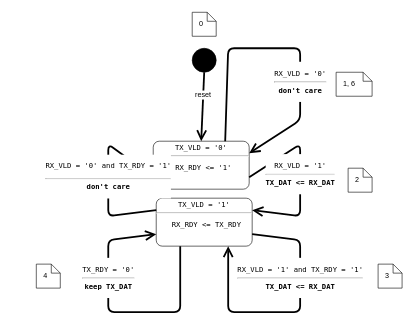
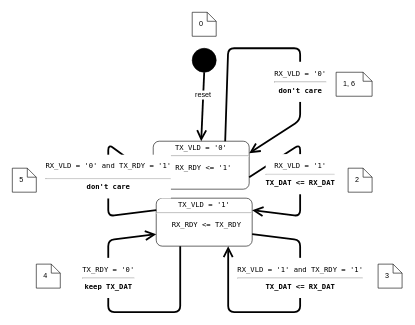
+ <mxCell id="12" value="5" style="shape=note;size=15;align=left;spacingLeft=10;html=1;whiteSpace=wrap;" parent="1" vertex="1"><mxGeometry x="20" y="280" width="40" height="40" as="geometry" /></mxCell>
